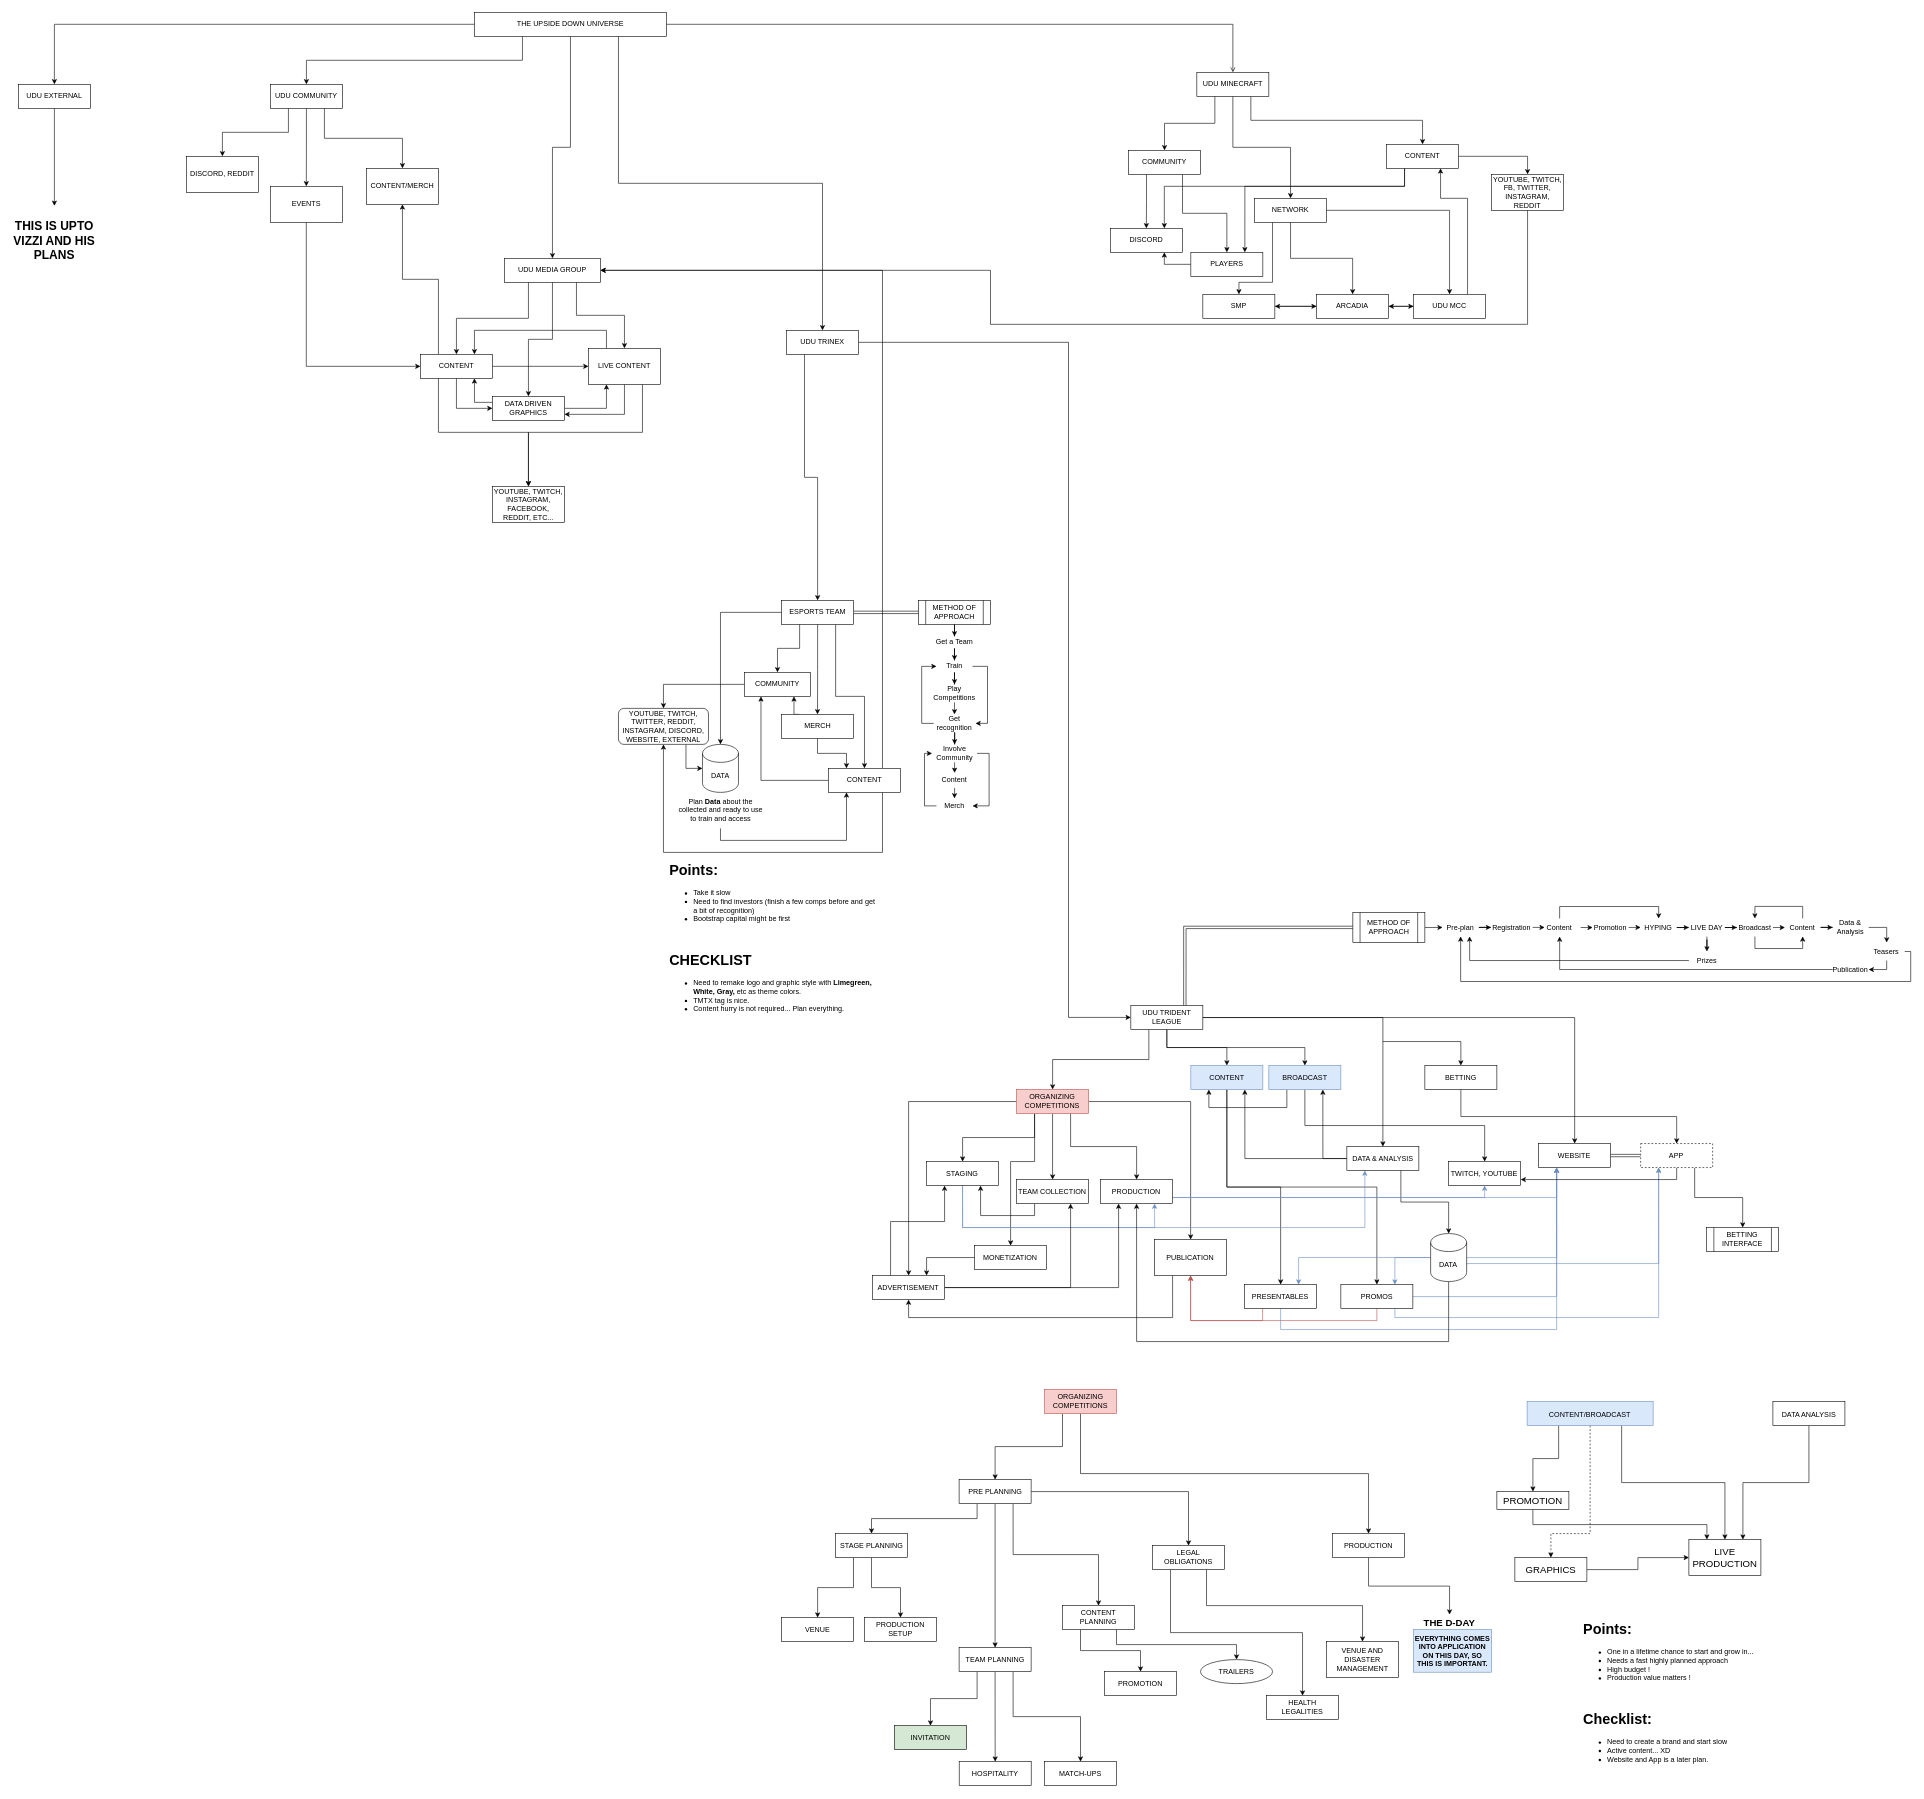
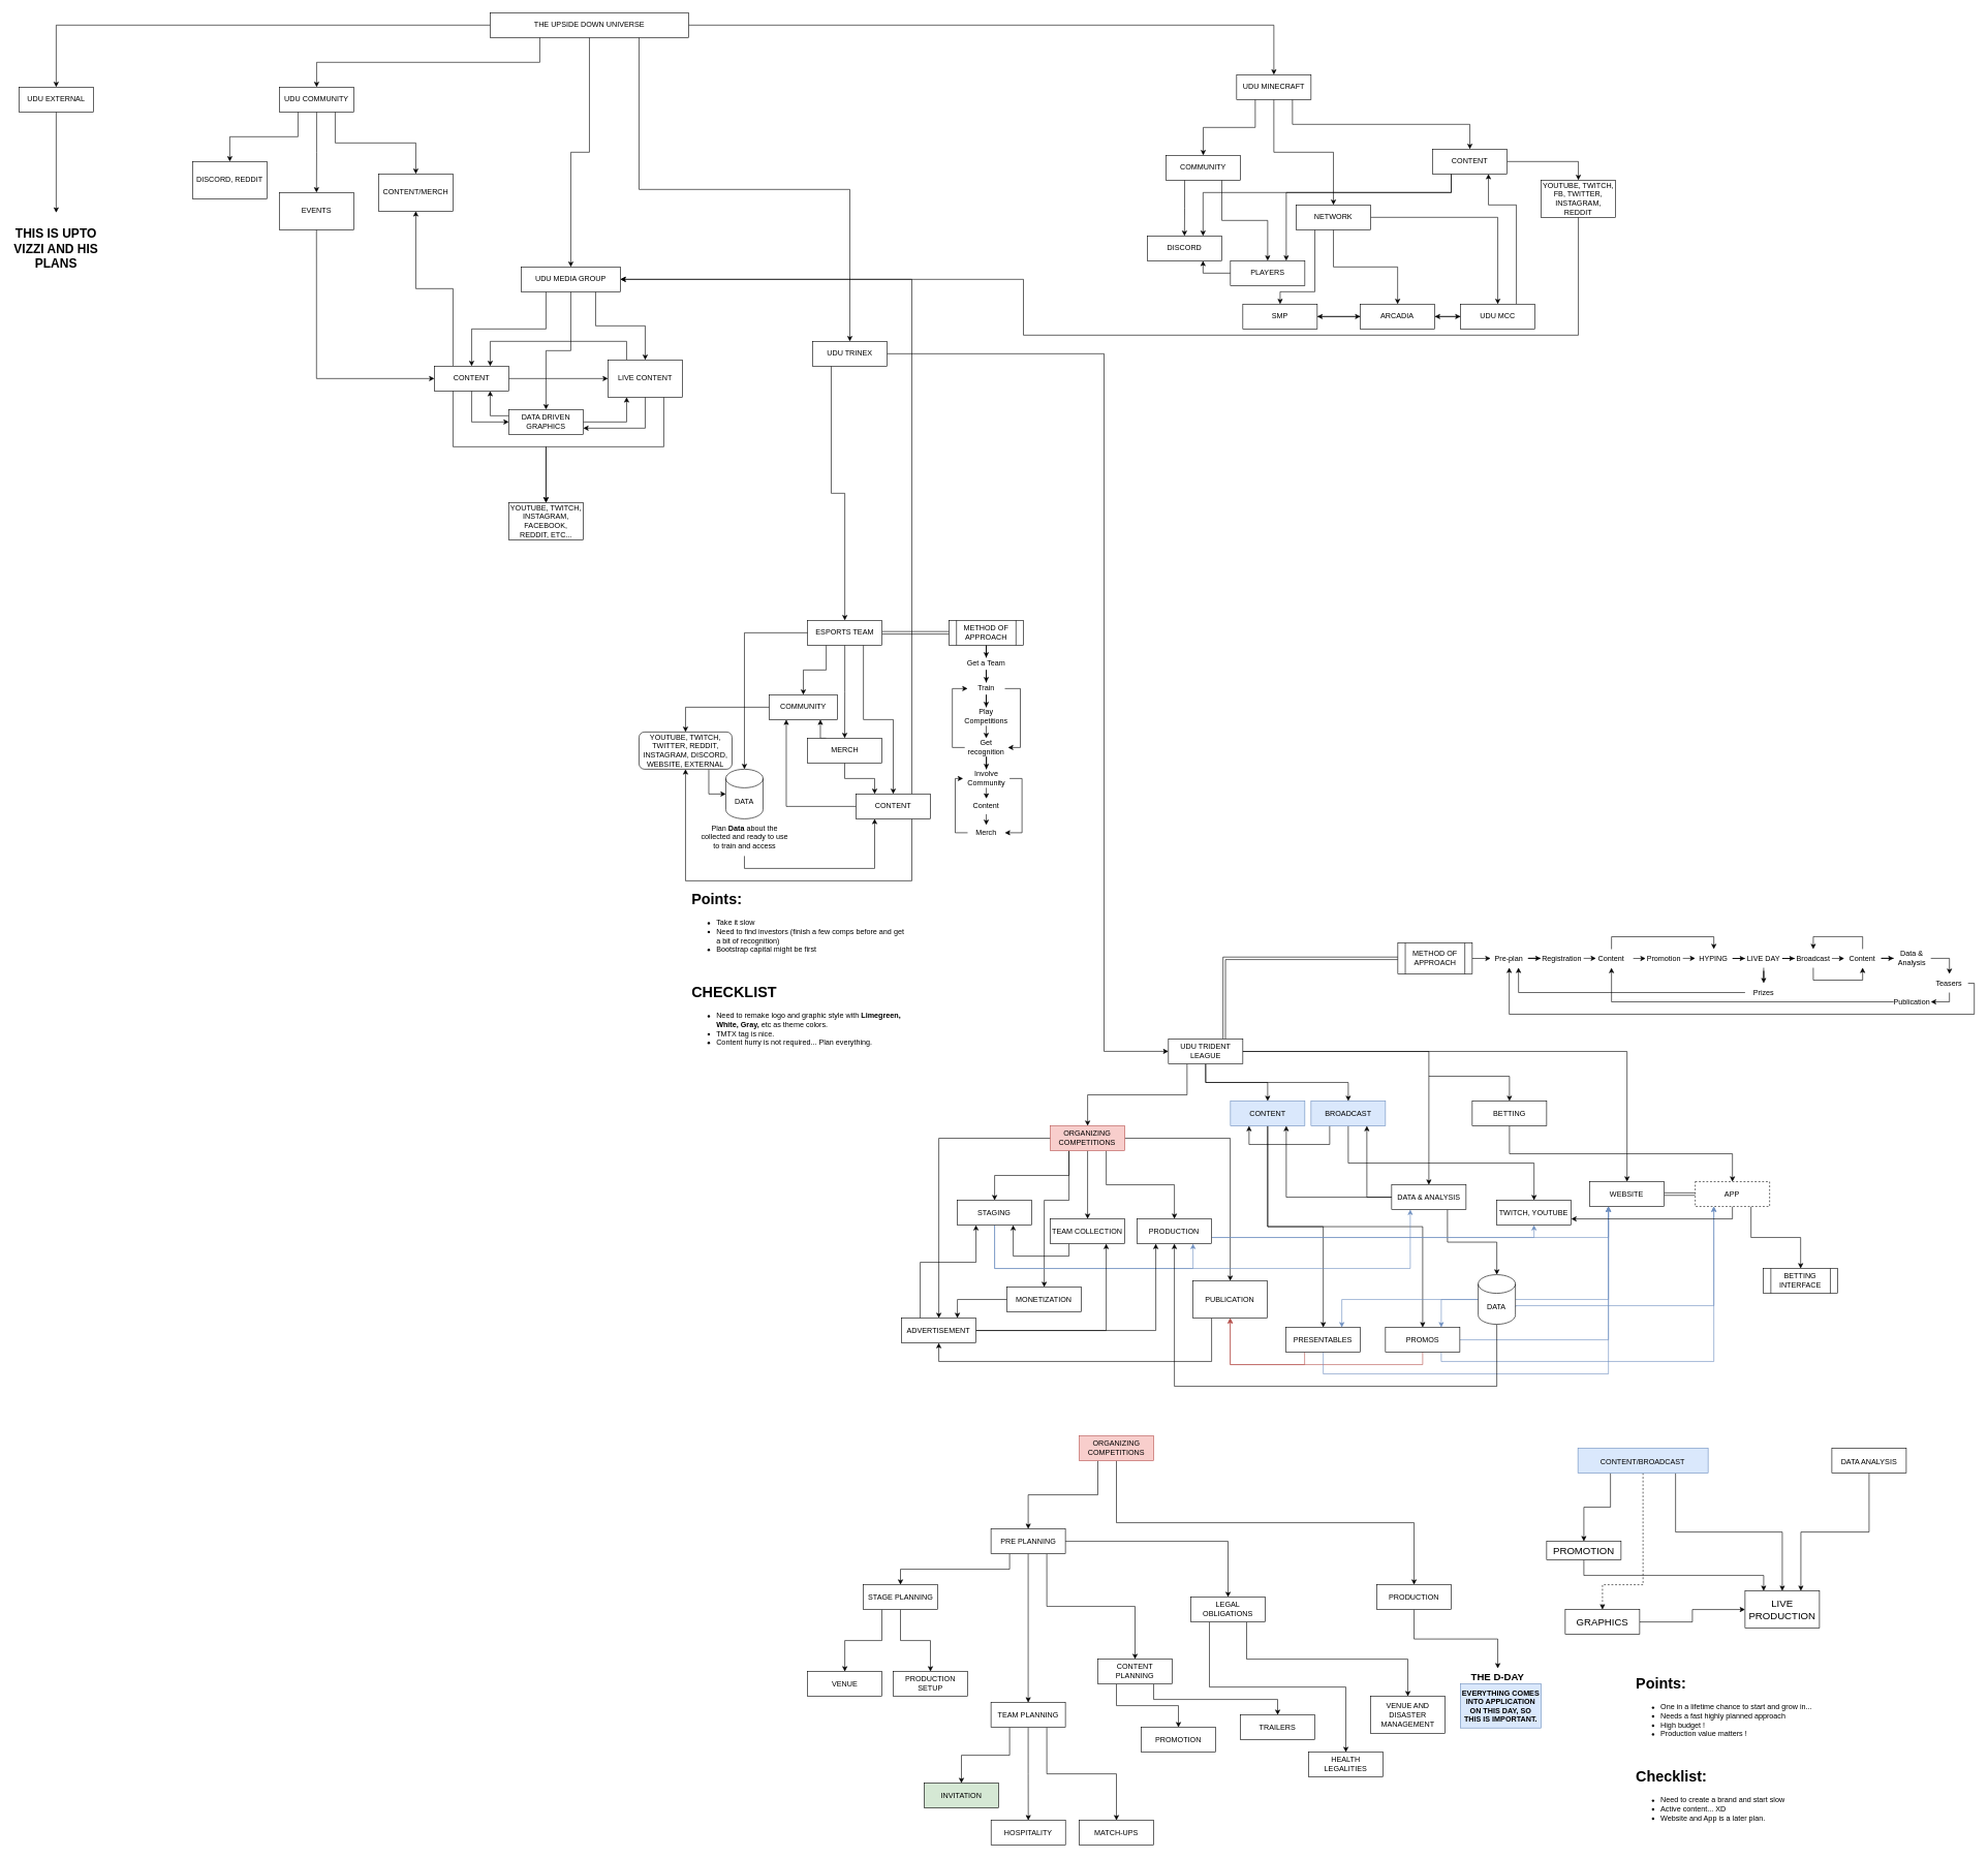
- <mxCell id="5" style="edgeStyle=orthogonalEdgeStyle;rounded=0;orthogonalLoop=1;jettySize=auto;html=1;exitX=1;exitY=0.5;exitDx=0;exitDy=0;endArrow=open;" parent="1" source="7" target="22" edge="1"><mxGeometry relative="1" as="geometry"><mxPoint x="1832.667" y="40.333" as="targetPoint" /></mxGeometry></mxCell>
+ <mxCell id="5" style="edgeStyle=orthogonalEdgeStyle;rounded=0;orthogonalLoop=1;jettySize=auto;html=1;exitX=1;exitY=0.5;exitDx=0;exitDy=0;" parent="1" source="7" target="22" edge="1"><mxGeometry relative="1" as="geometry"><mxPoint x="1832.667" y="40.333" as="targetPoint" /></mxGeometry></mxCell>
- <mxCell id="158" value="TRAILERS" style="ellipse;whiteSpace=wrap;html=1;" parent="1" vertex="1"><mxGeometry x="2000" y="2765.2" width="120" height="40" as="geometry" /></mxCell>
+ <mxCell id="158" value="TRAILERS" style="rounded=0;whiteSpace=wrap;html=1;" parent="1" vertex="1"><mxGeometry x="2000" y="2765.2" width="120" height="40" as="geometry" /></mxCell>
